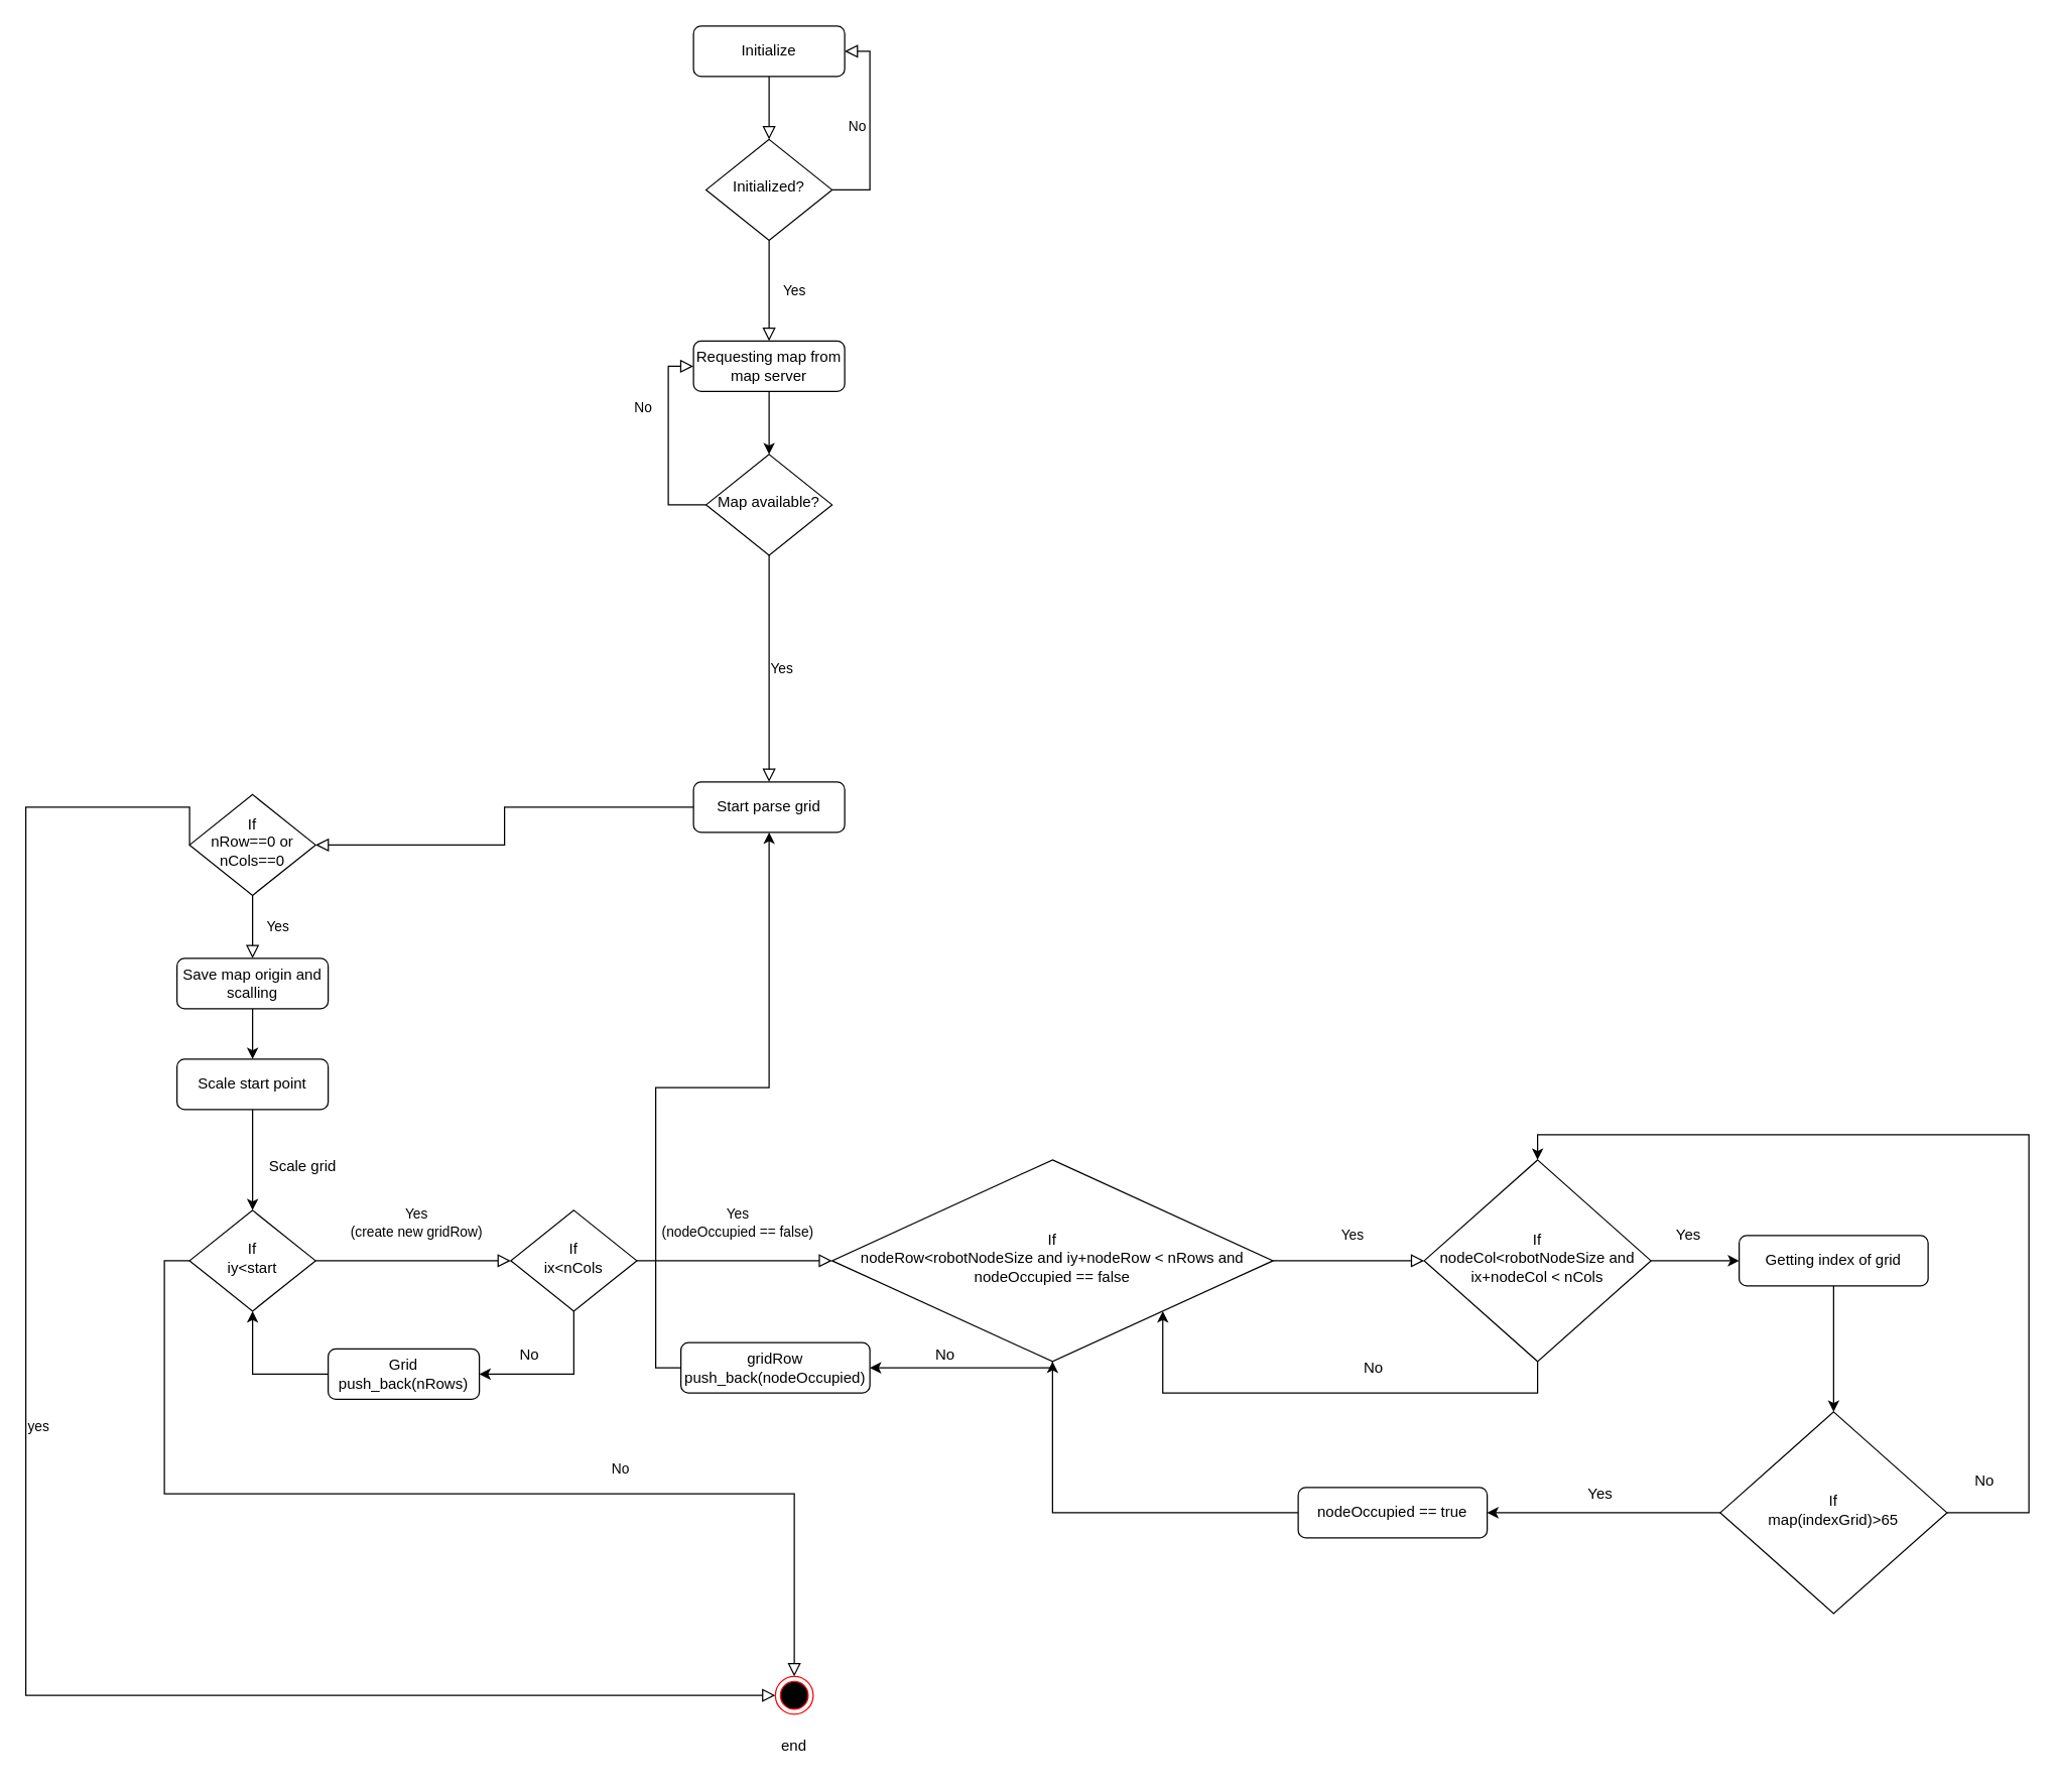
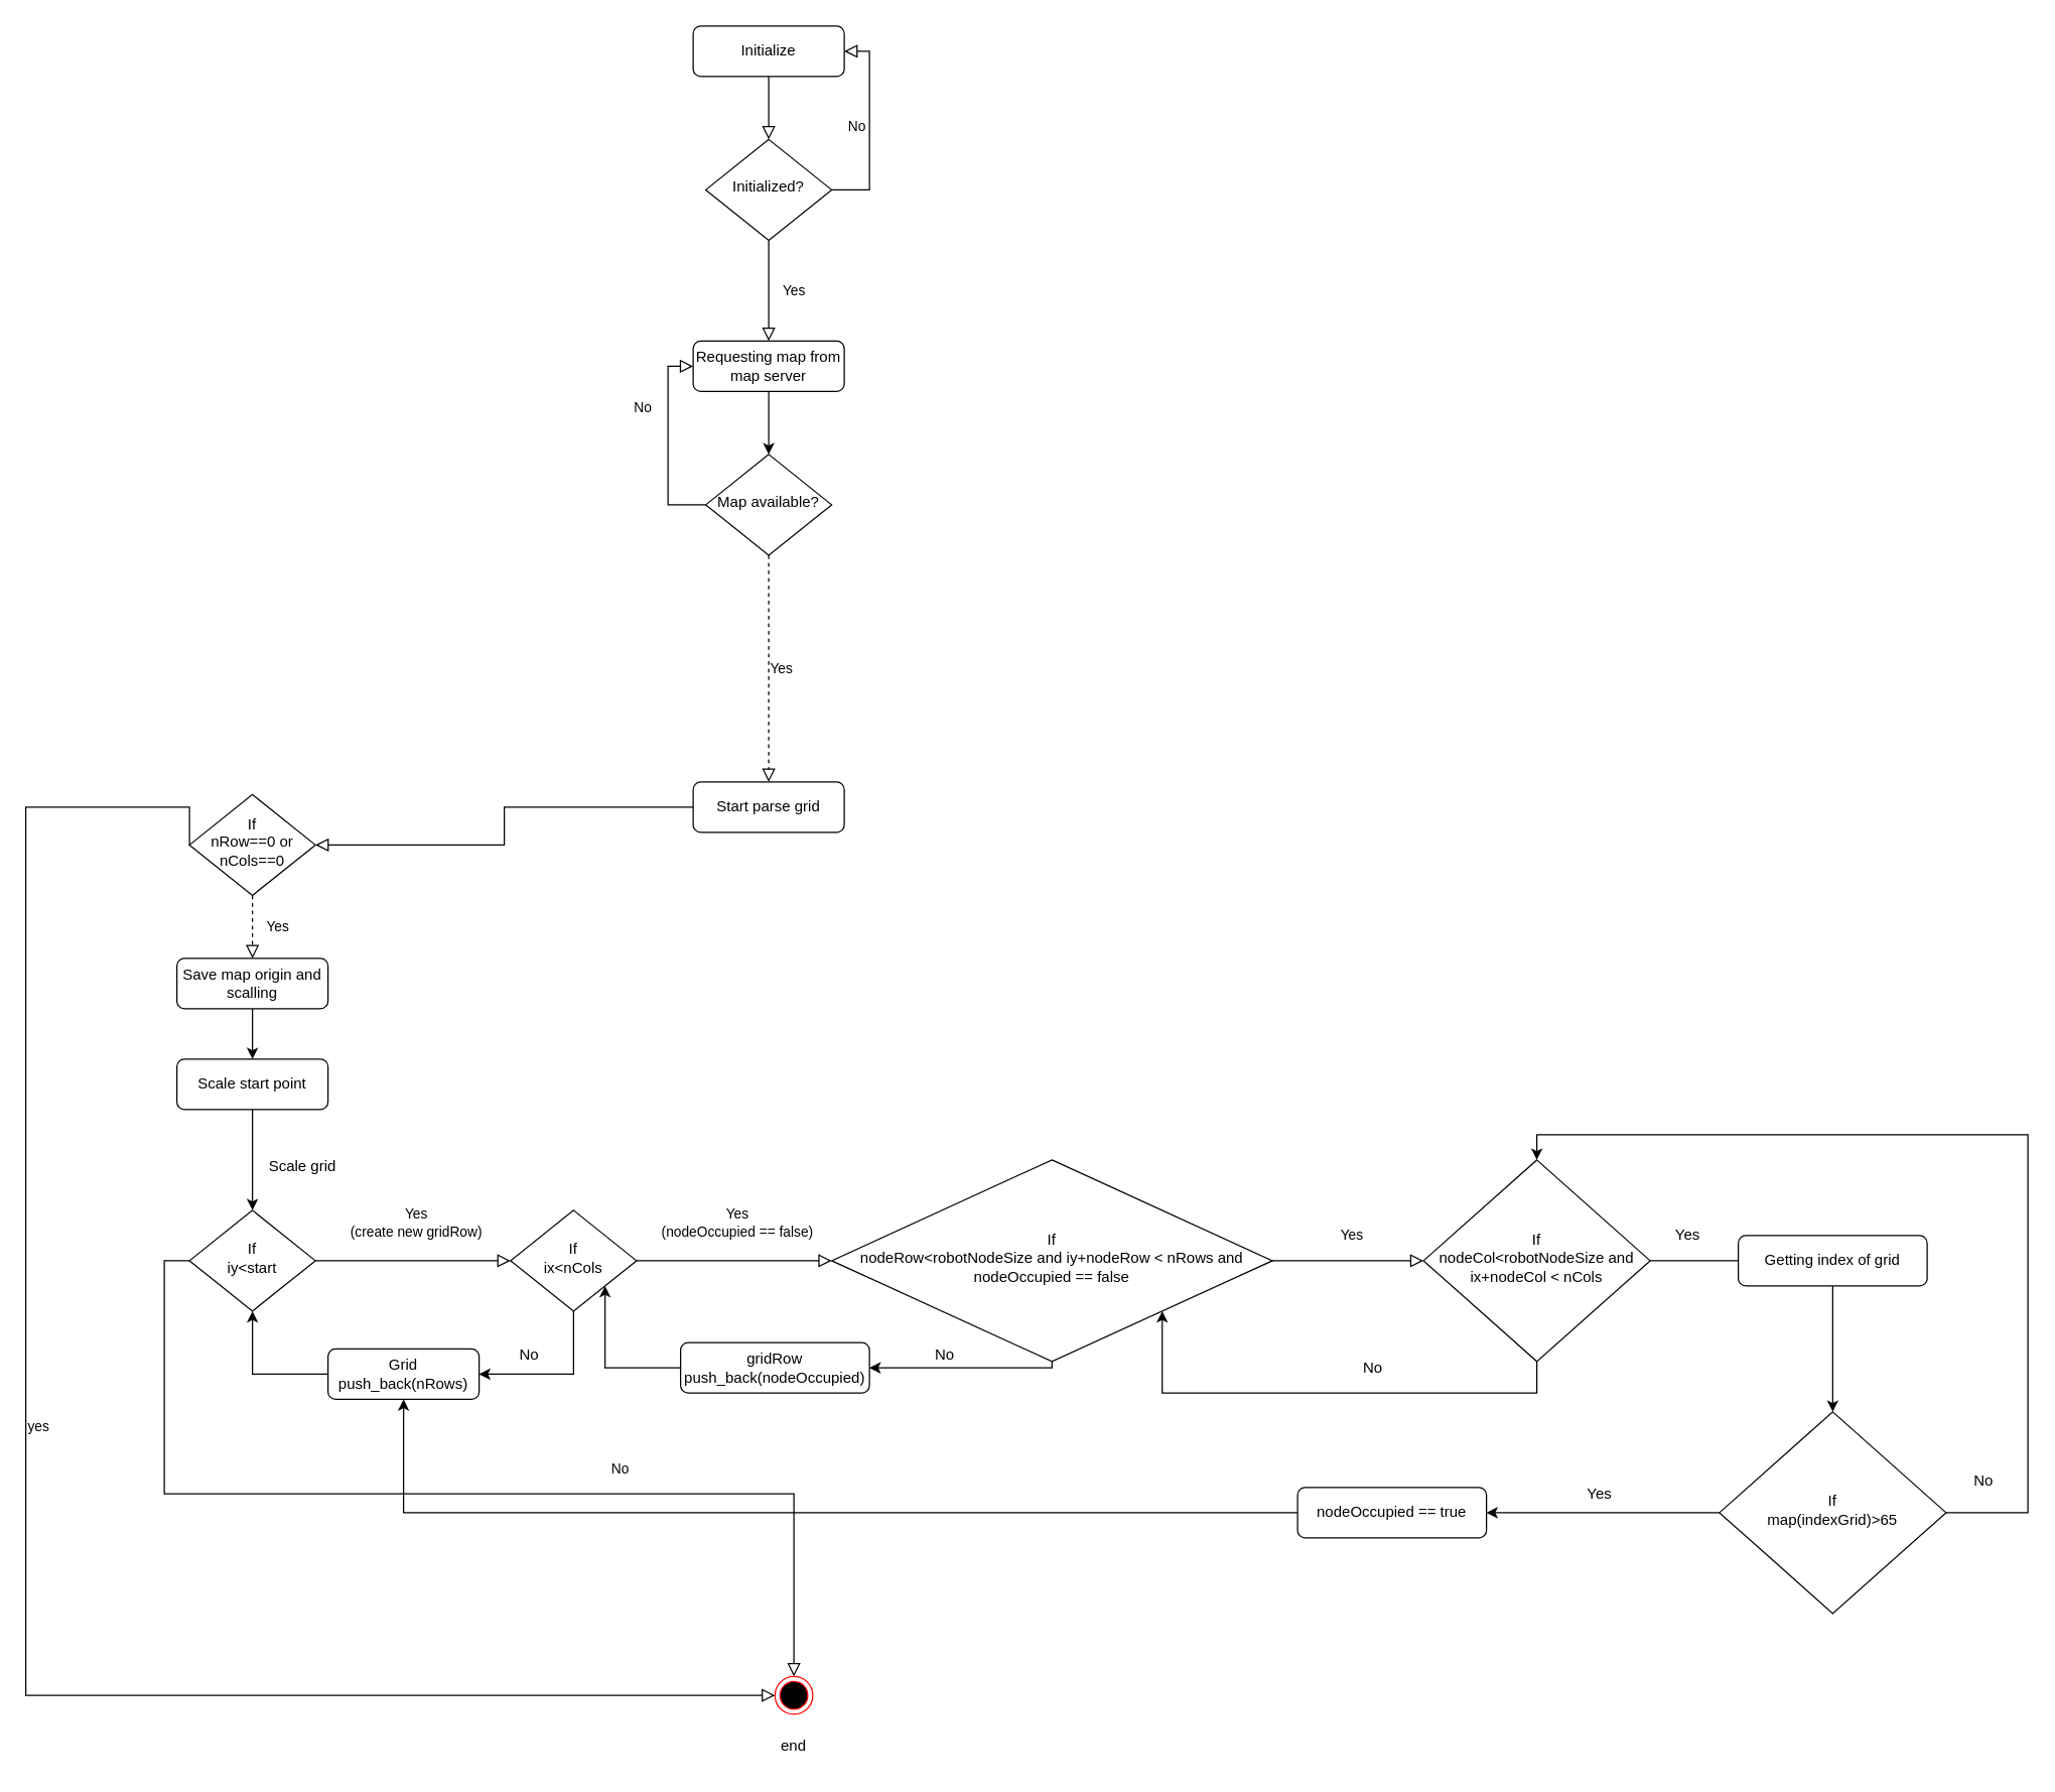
- <mxCell id="8" value="Yes" style="edgeStyle=orthogonalEdgeStyle;rounded=0;html=1;jettySize=auto;orthogonalLoop=1;fontSize=11;endArrow=block;endFill=0;endSize=8;strokeWidth=1;shadow=0;labelBackgroundColor=none;entryX=0.5;entryY=0;entryDx=0;entryDy=0;" parent="1" source="9" target="13" edge="1"><mxGeometry y="10" relative="1" as="geometry"><mxPoint as="offset" /><mxPoint x="610" y="485" as="targetPoint" /></mxGeometry></mxCell>
+ <mxCell id="8" value="Yes" style="edgeStyle=orthogonalEdgeStyle;rounded=0;html=1;jettySize=auto;orthogonalLoop=1;fontSize=11;endArrow=block;endFill=0;endSize=8;strokeWidth=1;shadow=0;labelBackgroundColor=none;entryX=0.5;entryY=0;entryDx=0;entryDy=0;dashed=1;" parent="1" source="9" target="13" edge="1"><mxGeometry y="10" relative="1" as="geometry"><mxPoint as="offset" /><mxPoint x="610" y="485" as="targetPoint" /></mxGeometry></mxCell>
- <mxCell id="14" value="Yes" style="rounded=0;html=1;jettySize=auto;orthogonalLoop=1;fontSize=11;endArrow=block;endFill=0;endSize=8;strokeWidth=1;shadow=0;labelBackgroundColor=none;edgeStyle=orthogonalEdgeStyle;entryX=0.5;entryY=0;entryDx=0;entryDy=0;" parent="1" source="16" target="21" edge="1"><mxGeometry y="20" relative="1" as="geometry"><mxPoint as="offset" /></mxGeometry></mxCell>
+ <mxCell id="14" value="Yes" style="rounded=0;html=1;jettySize=auto;orthogonalLoop=1;fontSize=11;endArrow=block;endFill=0;endSize=8;strokeWidth=1;shadow=0;labelBackgroundColor=none;edgeStyle=orthogonalEdgeStyle;entryX=0.5;entryY=0;entryDx=0;entryDy=0;dashed=1;" parent="1" source="16" target="21" edge="1"><mxGeometry y="20" relative="1" as="geometry"><mxPoint as="offset" /></mxGeometry></mxCell>
- <mxCell id="34" style="edgeStyle=orthogonalEdgeStyle;rounded=0;orthogonalLoop=1;jettySize=auto;html=1;exitX=0;exitY=0.5;exitDx=0;exitDy=0;" parent="1" source="35" target="13" edge="1"><mxGeometry relative="1" as="geometry" /></mxCell>
+ <mxCell id="34" style="edgeStyle=orthogonalEdgeStyle;rounded=0;orthogonalLoop=1;jettySize=auto;html=1;exitX=0;exitY=0.5;exitDx=0;exitDy=0;entryX=1;entryY=1;entryDx=0;entryDy=0;" parent="1" source="35" target="28" edge="1"><mxGeometry relative="1" as="geometry" /></mxCell>
- <mxCell id="38" style="edgeStyle=orthogonalEdgeStyle;rounded=0;orthogonalLoop=1;jettySize=auto;html=1;exitX=1;exitY=0.5;exitDx=0;exitDy=0;entryX=0;entryY=0.5;entryDx=0;entryDy=0;" parent="1" source="39" target="44" edge="1"><mxGeometry relative="1" as="geometry" /></mxCell>
+ <mxCell id="38" style="edgeStyle=orthogonalEdgeStyle;rounded=0;orthogonalLoop=1;jettySize=auto;html=1;exitX=1;exitY=0.5;exitDx=0;exitDy=0;entryX=0;entryY=0.5;entryDx=0;entryDy=0;endArrow=none;" parent="1" source="39" target="44" edge="1"><mxGeometry relative="1" as="geometry" /></mxCell>
- <mxCell id="49" style="edgeStyle=orthogonalEdgeStyle;rounded=0;orthogonalLoop=1;jettySize=auto;html=1;exitX=0;exitY=0.5;exitDx=0;exitDy=0;" parent="1" source="50" target="32" edge="1"><mxGeometry relative="1" as="geometry" /></mxCell>
+ <mxCell id="49" style="edgeStyle=orthogonalEdgeStyle;rounded=0;orthogonalLoop=1;jettySize=auto;html=1;exitX=0;exitY=0.5;exitDx=0;exitDy=0;" parent="1" source="50" target="30" edge="1"><mxGeometry relative="1" as="geometry" /></mxCell>
